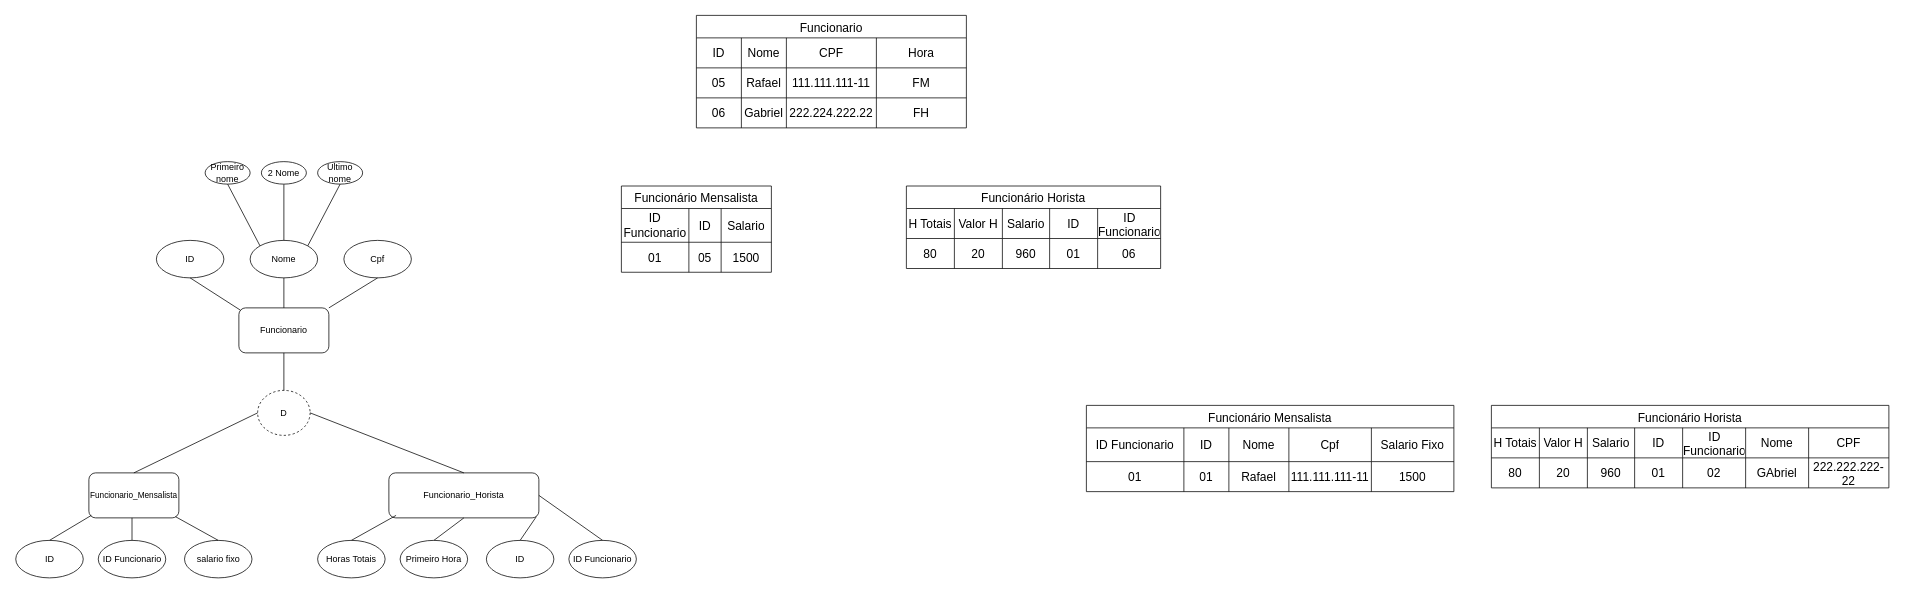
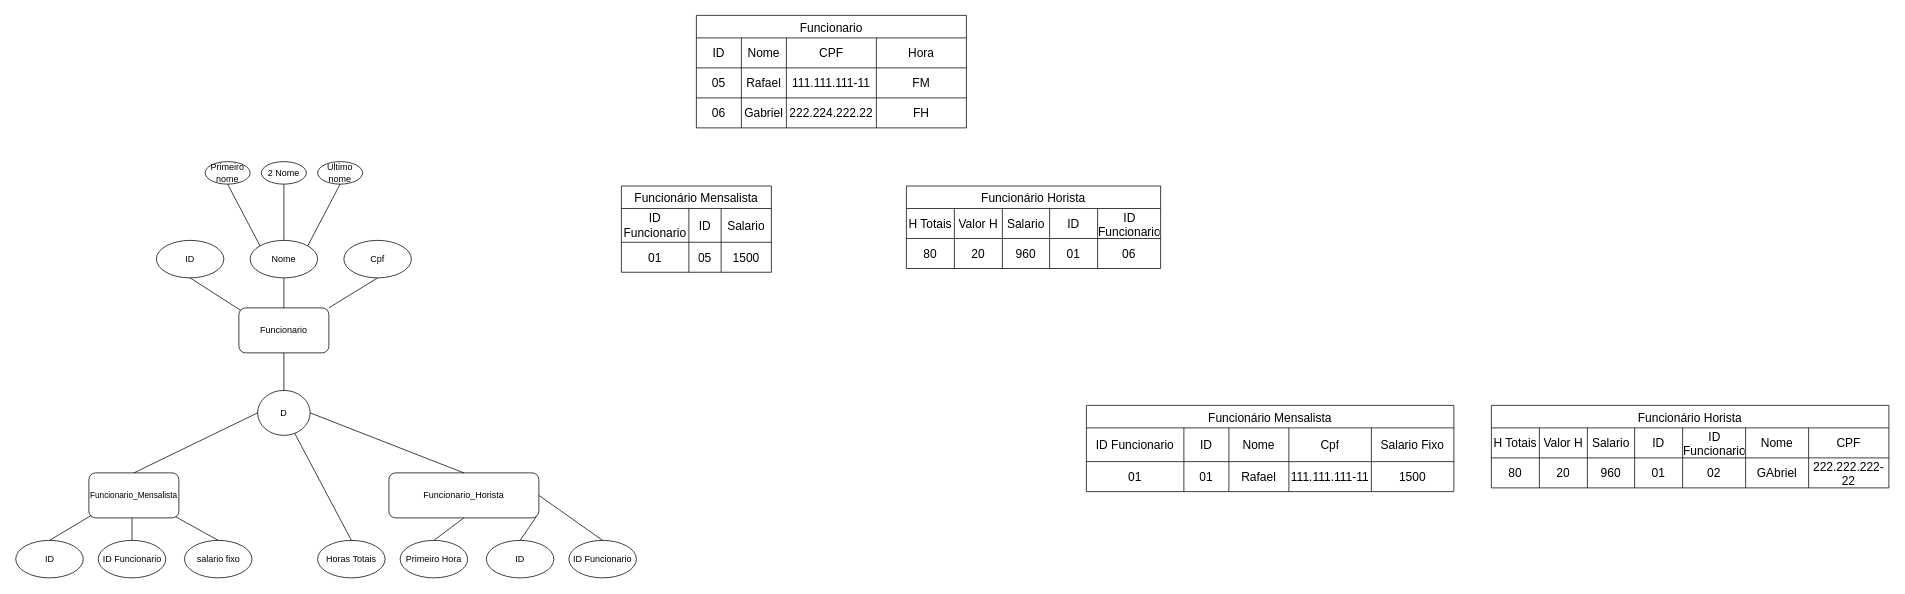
- <mxCell id="19" value="D" style="ellipse;whiteSpace=wrap;html=1;dashed=1;" vertex="1" parent="1"><mxGeometry x="343" y="520" width="70" height="60" as="geometry" /></mxCell>
+ <mxCell id="19" value="D" style="ellipse;whiteSpace=wrap;html=1;" vertex="1" parent="1"><mxGeometry x="343" y="520" width="70" height="60" as="geometry" /></mxCell>
- <mxCell id="48" value="" style="endArrow=none;html=1;rounded=0;entryX=0.048;entryY=0.945;entryDx=0;entryDy=0;entryPerimeter=0;exitX=0.5;exitY=0;exitDx=0;exitDy=0;" edge="1" parent="1" source="47" target="10"><mxGeometry width="50" height="50" relative="1" as="geometry"><mxPoint x="588" y="770" as="sourcePoint" /><mxPoint x="638" y="720" as="targetPoint" /></mxGeometry></mxCell>
+ <mxCell id="48" value="" style="endArrow=none;html=1;rounded=0;exitX=0.5;exitY=0;exitDx=0;exitDy=0;" edge="1" parent="1" source="47" target="19"><mxGeometry width="50" height="50" relative="1" as="geometry"><mxPoint x="588" y="770" as="sourcePoint" /><mxPoint x="638" y="720" as="targetPoint" /></mxGeometry></mxCell>
